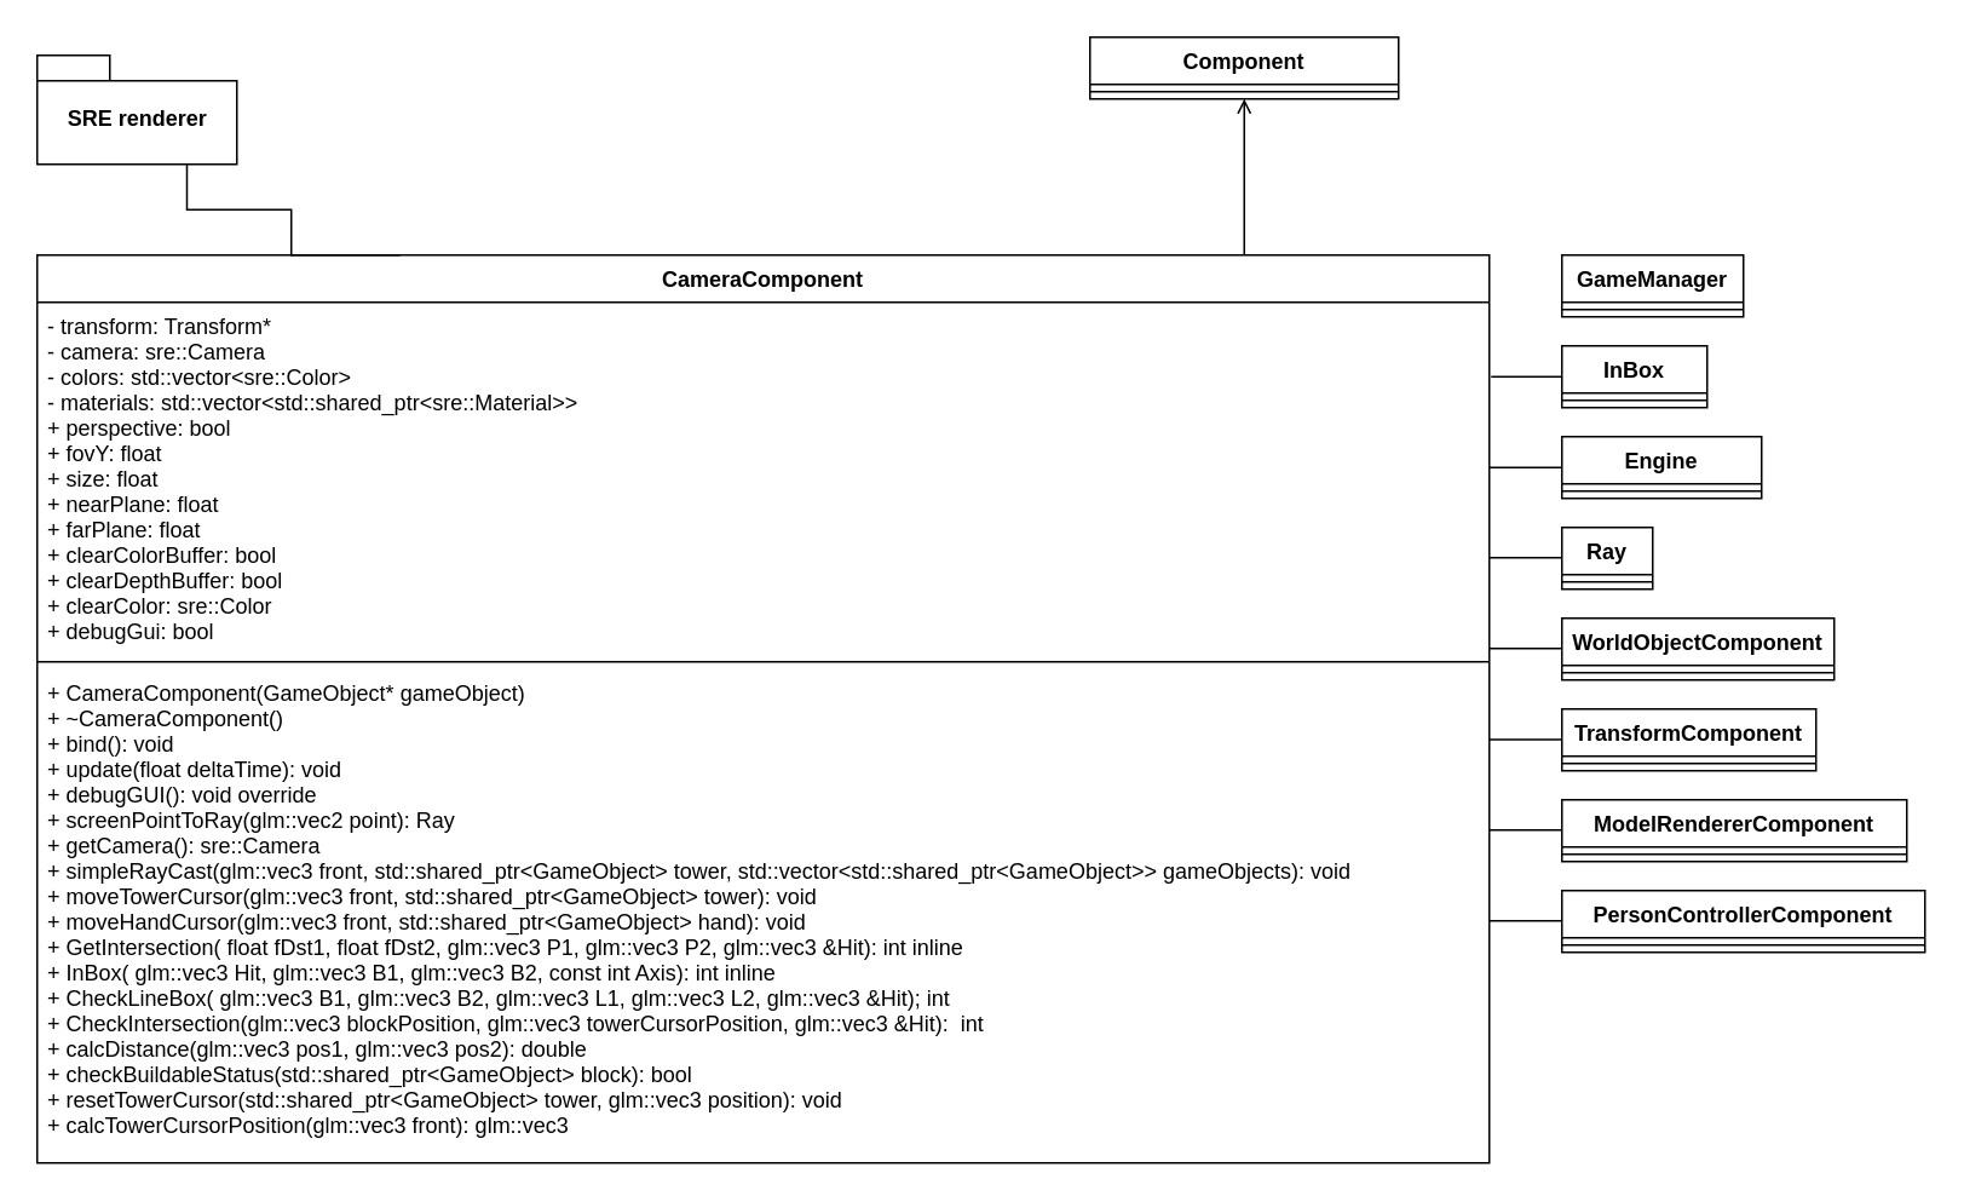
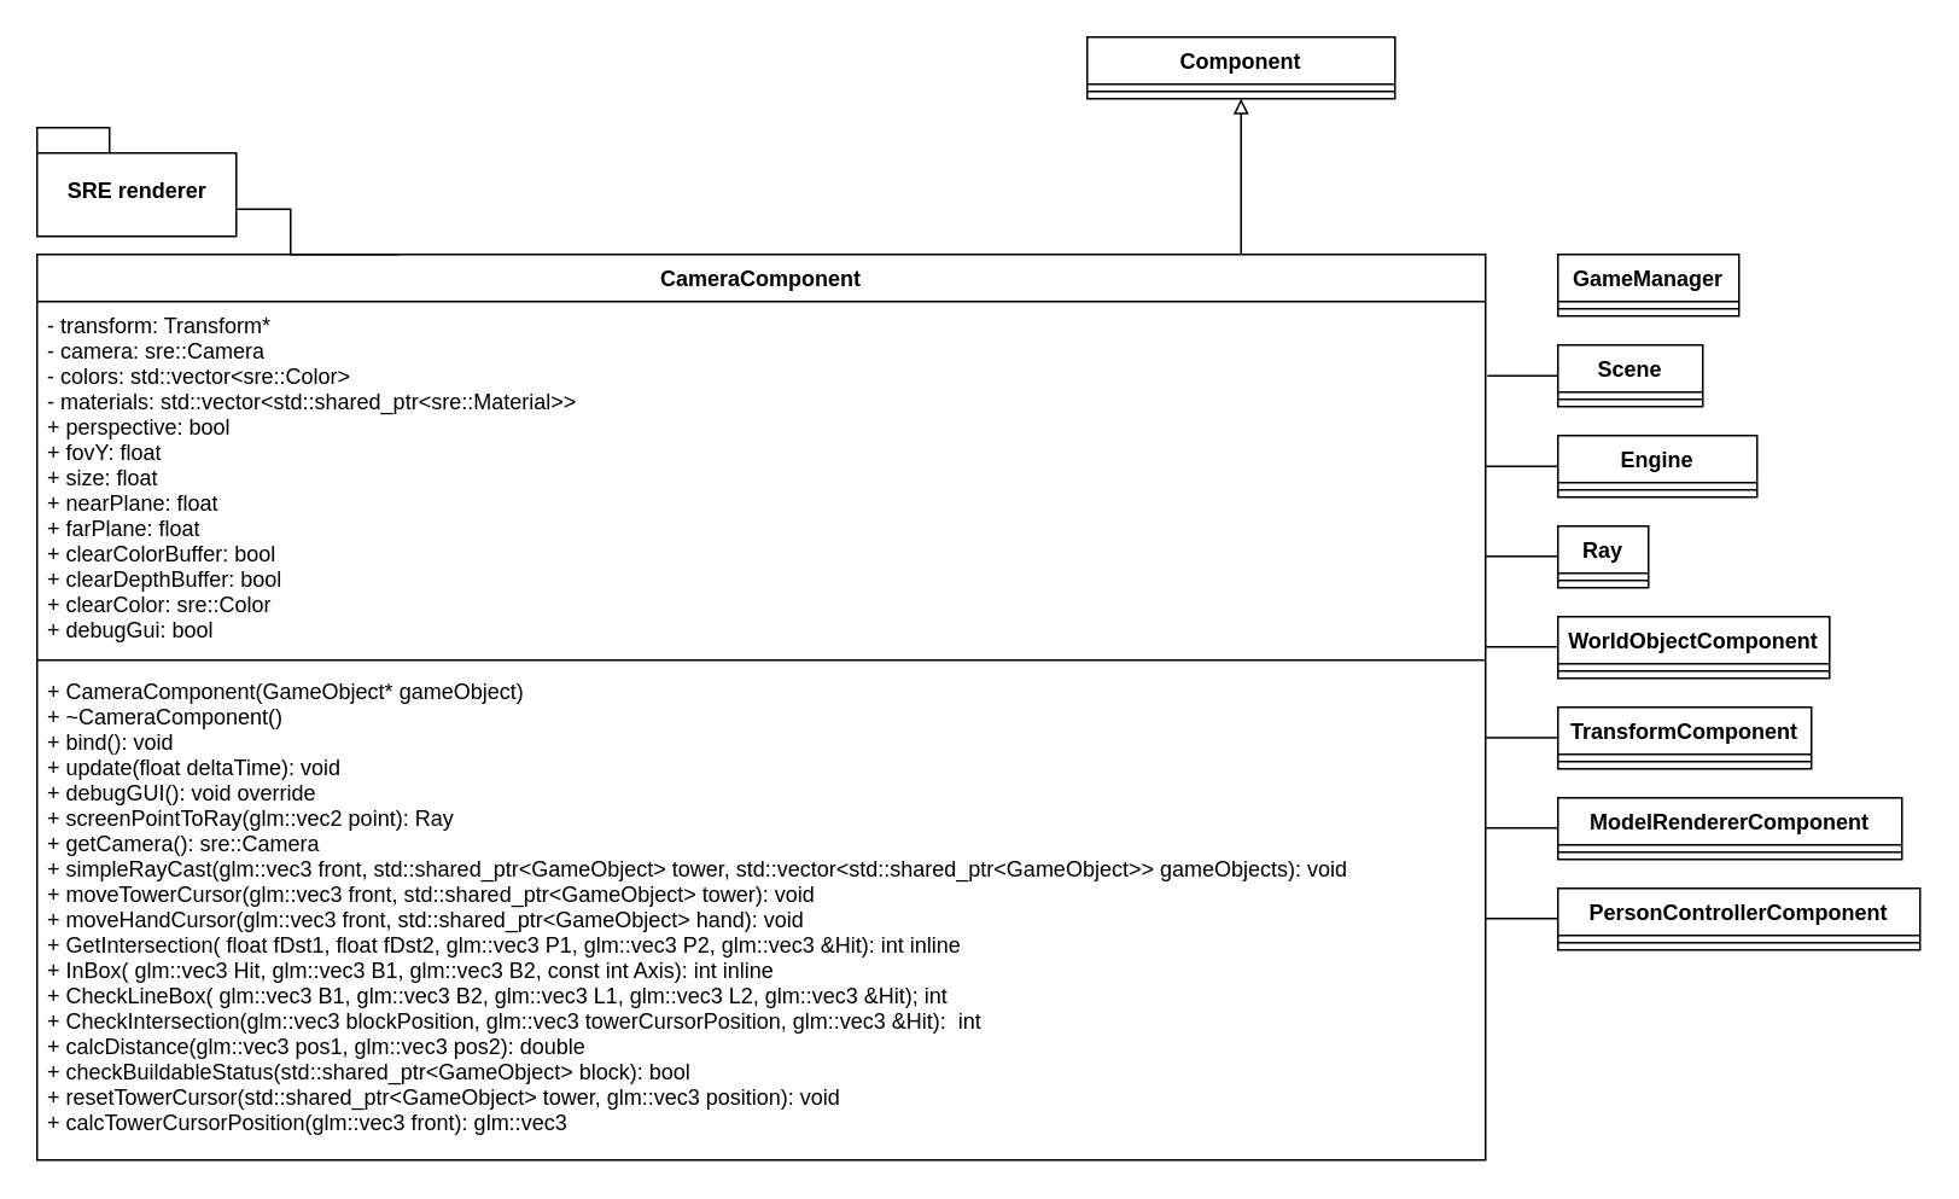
- <mxCell id="14" value="SRE renderer" style="shape=folder;fontStyle=1;spacingTop=10;tabWidth=40;tabHeight=14;tabPosition=left;html=1;" parent="1" vertex="1"><mxGeometry x="20" y="30" width="110" height="60" as="geometry" /></mxCell>
+ <mxCell id="14" value="SRE renderer" style="shape=folder;fontStyle=1;spacingTop=10;tabWidth=40;tabHeight=14;tabPosition=left;html=1;" parent="1" vertex="1"><mxGeometry x="20" y="70" width="110" height="60" as="geometry" /></mxCell>
- <mxCell id="2" style="edgeStyle=orthogonalEdgeStyle;rounded=0;orthogonalLoop=1;jettySize=auto;html=1;exitX=0.5;exitY=0;exitDx=0;exitDy=0;endArrow=open;endFill=0;entryX=0.5;entryY=1;entryDx=0;entryDy=0;" parent="1" source="3" target="11" edge="1"><mxGeometry relative="1" as="geometry"><mxPoint x="560" y="80" as="targetPoint" /><Array as="points"><mxPoint x="685" y="140" /></Array></mxGeometry></mxCell>
+ <mxCell id="2" style="edgeStyle=orthogonalEdgeStyle;rounded=0;orthogonalLoop=1;jettySize=auto;html=1;exitX=0.5;exitY=0;exitDx=0;exitDy=0;endArrow=block;endFill=0;entryX=0.5;entryY=1;entryDx=0;entryDy=0;" parent="1" source="3" target="11" edge="1"><mxGeometry relative="1" as="geometry"><mxPoint x="560" y="80" as="targetPoint" /><Array as="points"><mxPoint x="685" y="140" /></Array></mxGeometry></mxCell>
- <mxCell id="23" value="InBox" style="swimlane;fontStyle=1;align=center;verticalAlign=top;childLayout=stackLayout;horizontal=1;startSize=26;horizontalStack=0;resizeParent=1;resizeParentMax=0;resizeLast=0;collapsible=1;marginBottom=0;" parent="1" vertex="1"><mxGeometry x="860" y="190" width="80" height="34" as="geometry" /></mxCell>
+ <mxCell id="23" value="Scene" style="swimlane;fontStyle=1;align=center;verticalAlign=top;childLayout=stackLayout;horizontal=1;startSize=26;horizontalStack=0;resizeParent=1;resizeParentMax=0;resizeLast=0;collapsible=1;marginBottom=0;" parent="1" vertex="1"><mxGeometry x="860" y="190" width="80" height="34" as="geometry" /></mxCell>
